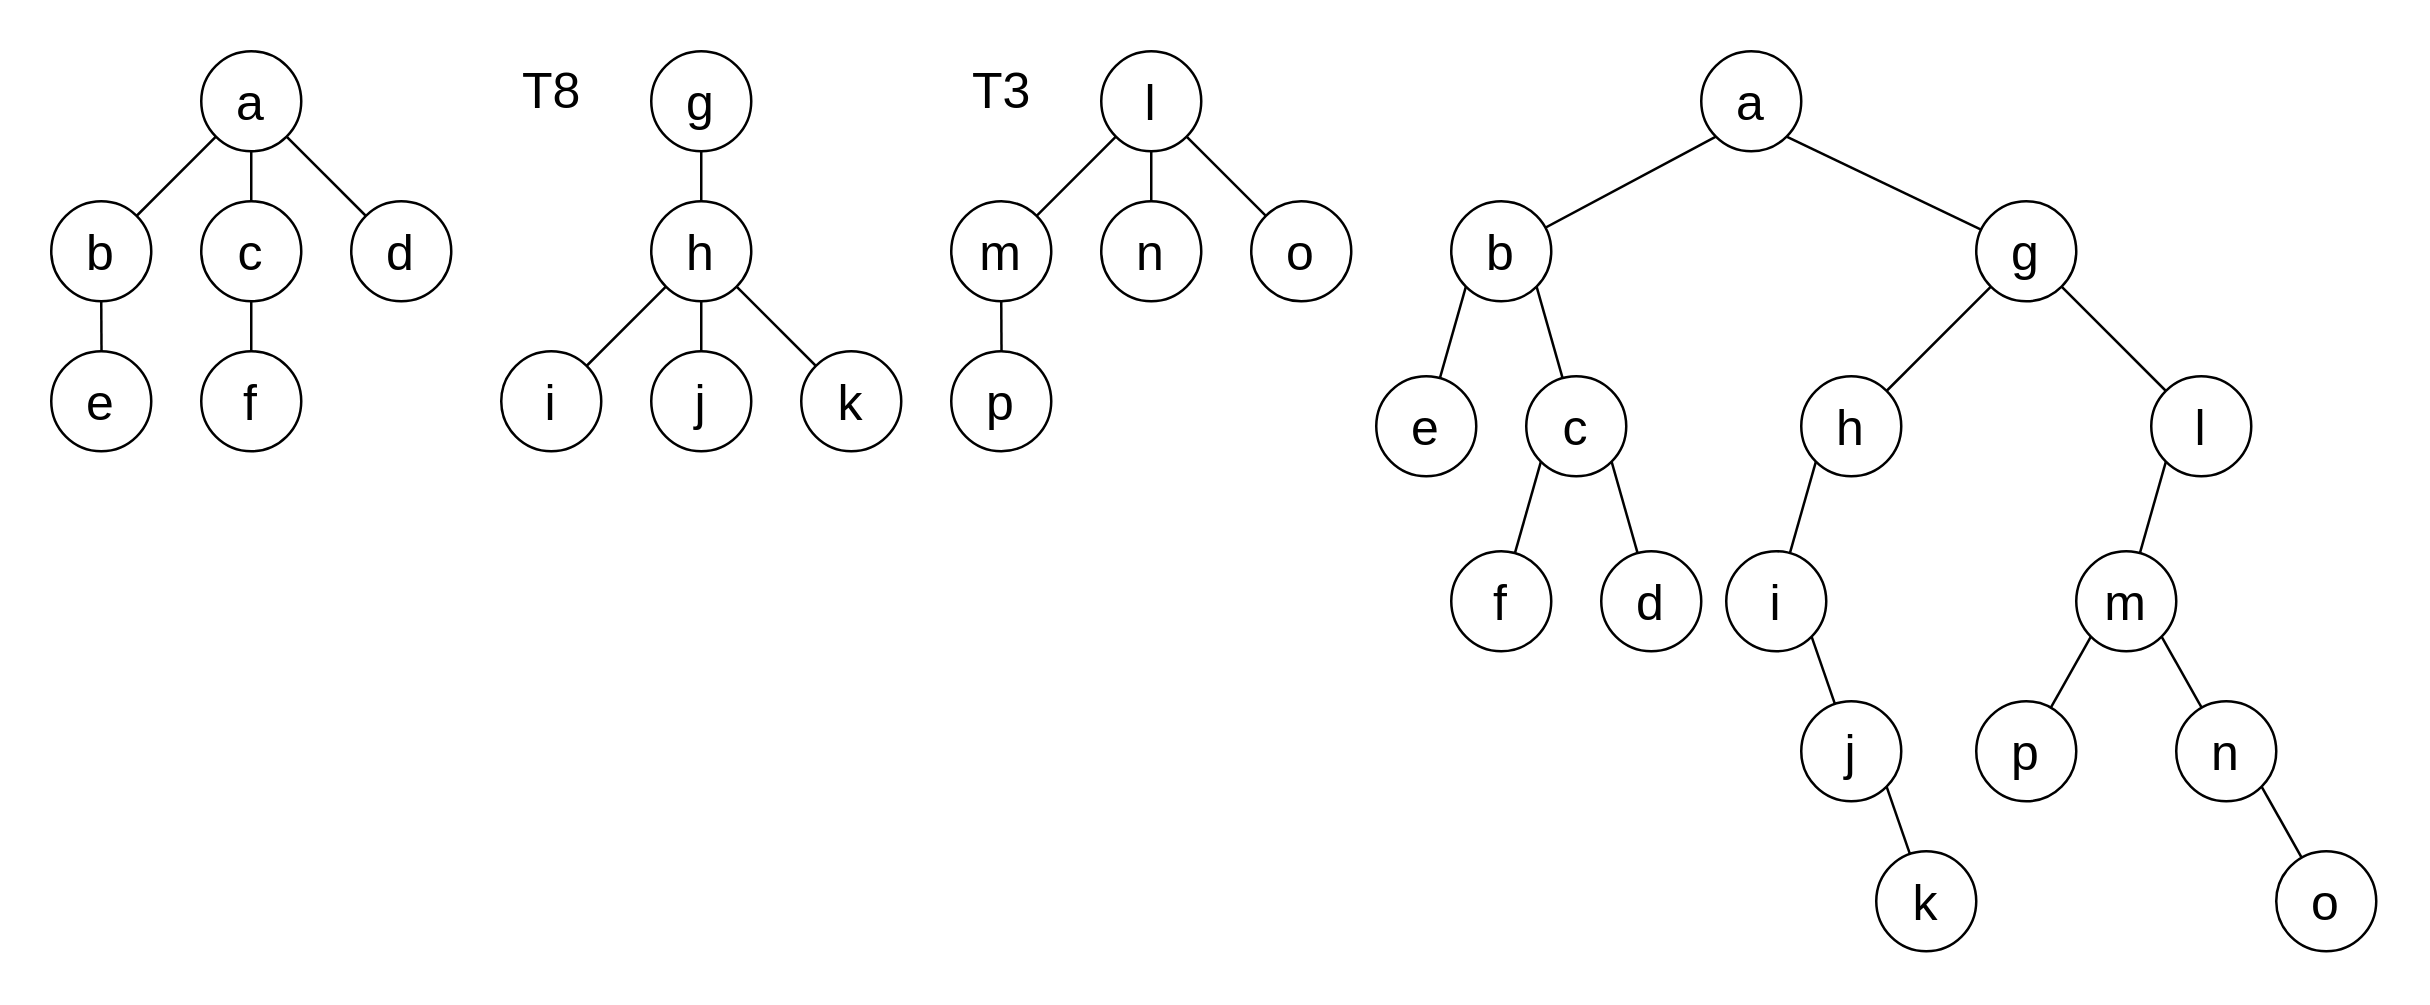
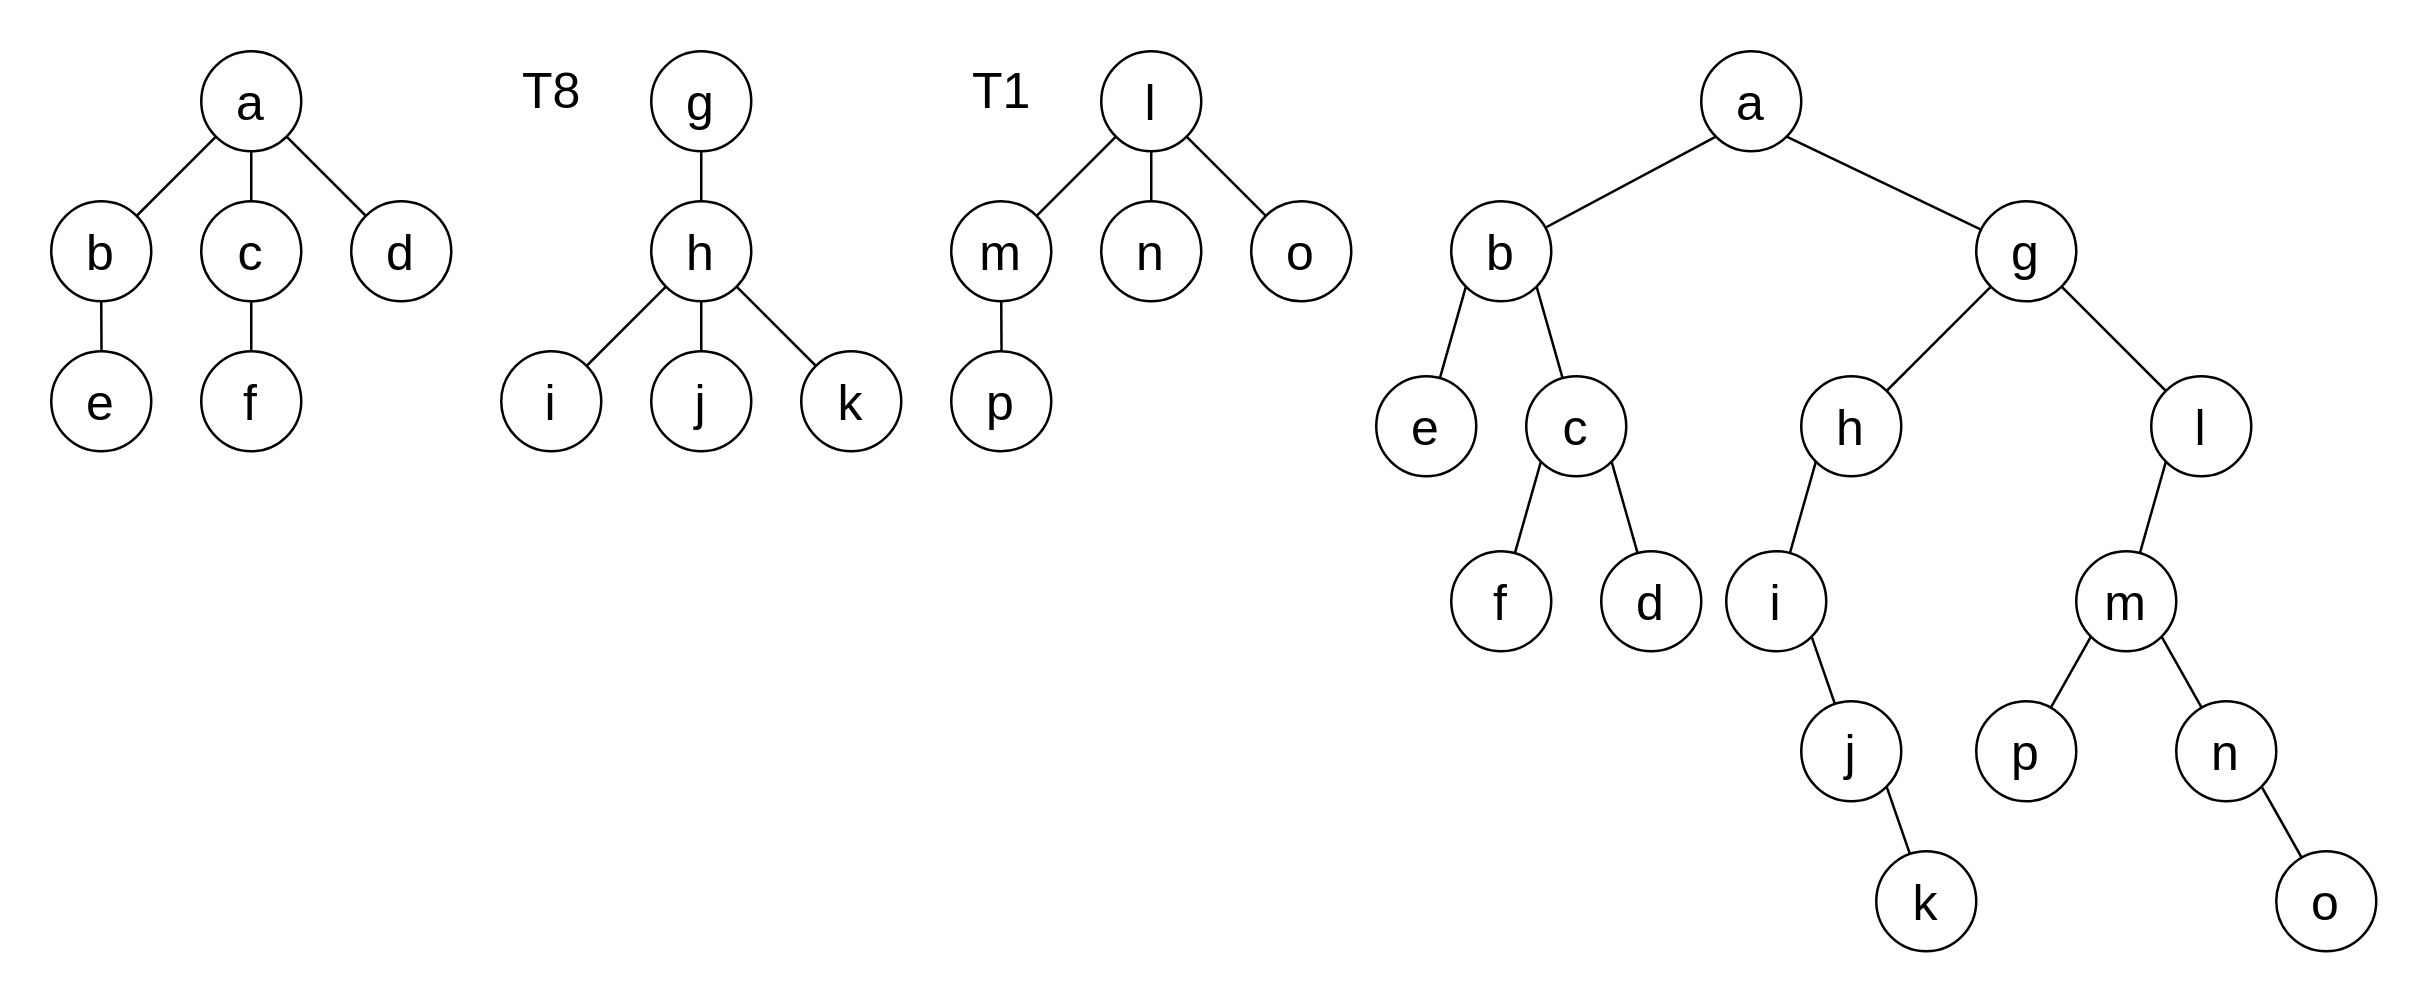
- <mxCell id="33" value="T3" style="text;html=1;align=center;verticalAlign=middle;resizable=0;points=[];autosize=1;strokeColor=none;fillColor=none;fontSize=20;" parent="1" vertex="1"><mxGeometry x="380" y="20" width="40" height="30" as="geometry" /></mxCell>
+ <mxCell id="33" value="T1" style="text;html=1;align=center;verticalAlign=middle;resizable=0;points=[];autosize=1;strokeColor=none;fillColor=none;fontSize=20;" parent="1" vertex="1"><mxGeometry x="380" y="20" width="40" height="30" as="geometry" /></mxCell>
